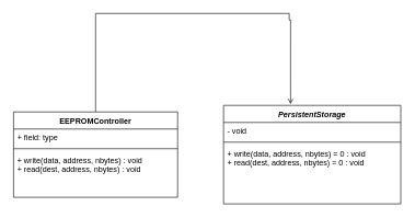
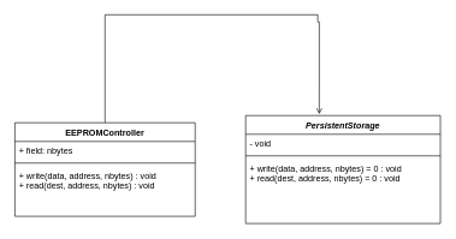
- <mxCell id="8" value="+ field: type" style="text;strokeColor=none;fillColor=none;align=left;verticalAlign=top;spacingLeft=4;spacingRight=4;overflow=hidden;rotatable=0;points=[[0,0.5],[1,0.5]];portConstraint=eastwest;" vertex="1" parent="7"><mxGeometry y="26" width="250" height="26" as="geometry" /></mxCell>
+ <mxCell id="8" value="+ field: nbytes" style="text;strokeColor=none;fillColor=none;align=left;verticalAlign=top;spacingLeft=4;spacingRight=4;overflow=hidden;rotatable=0;points=[[0,0.5],[1,0.5]];portConstraint=eastwest;" vertex="1" parent="7"><mxGeometry y="26" width="250" height="26" as="geometry" /></mxCell>
